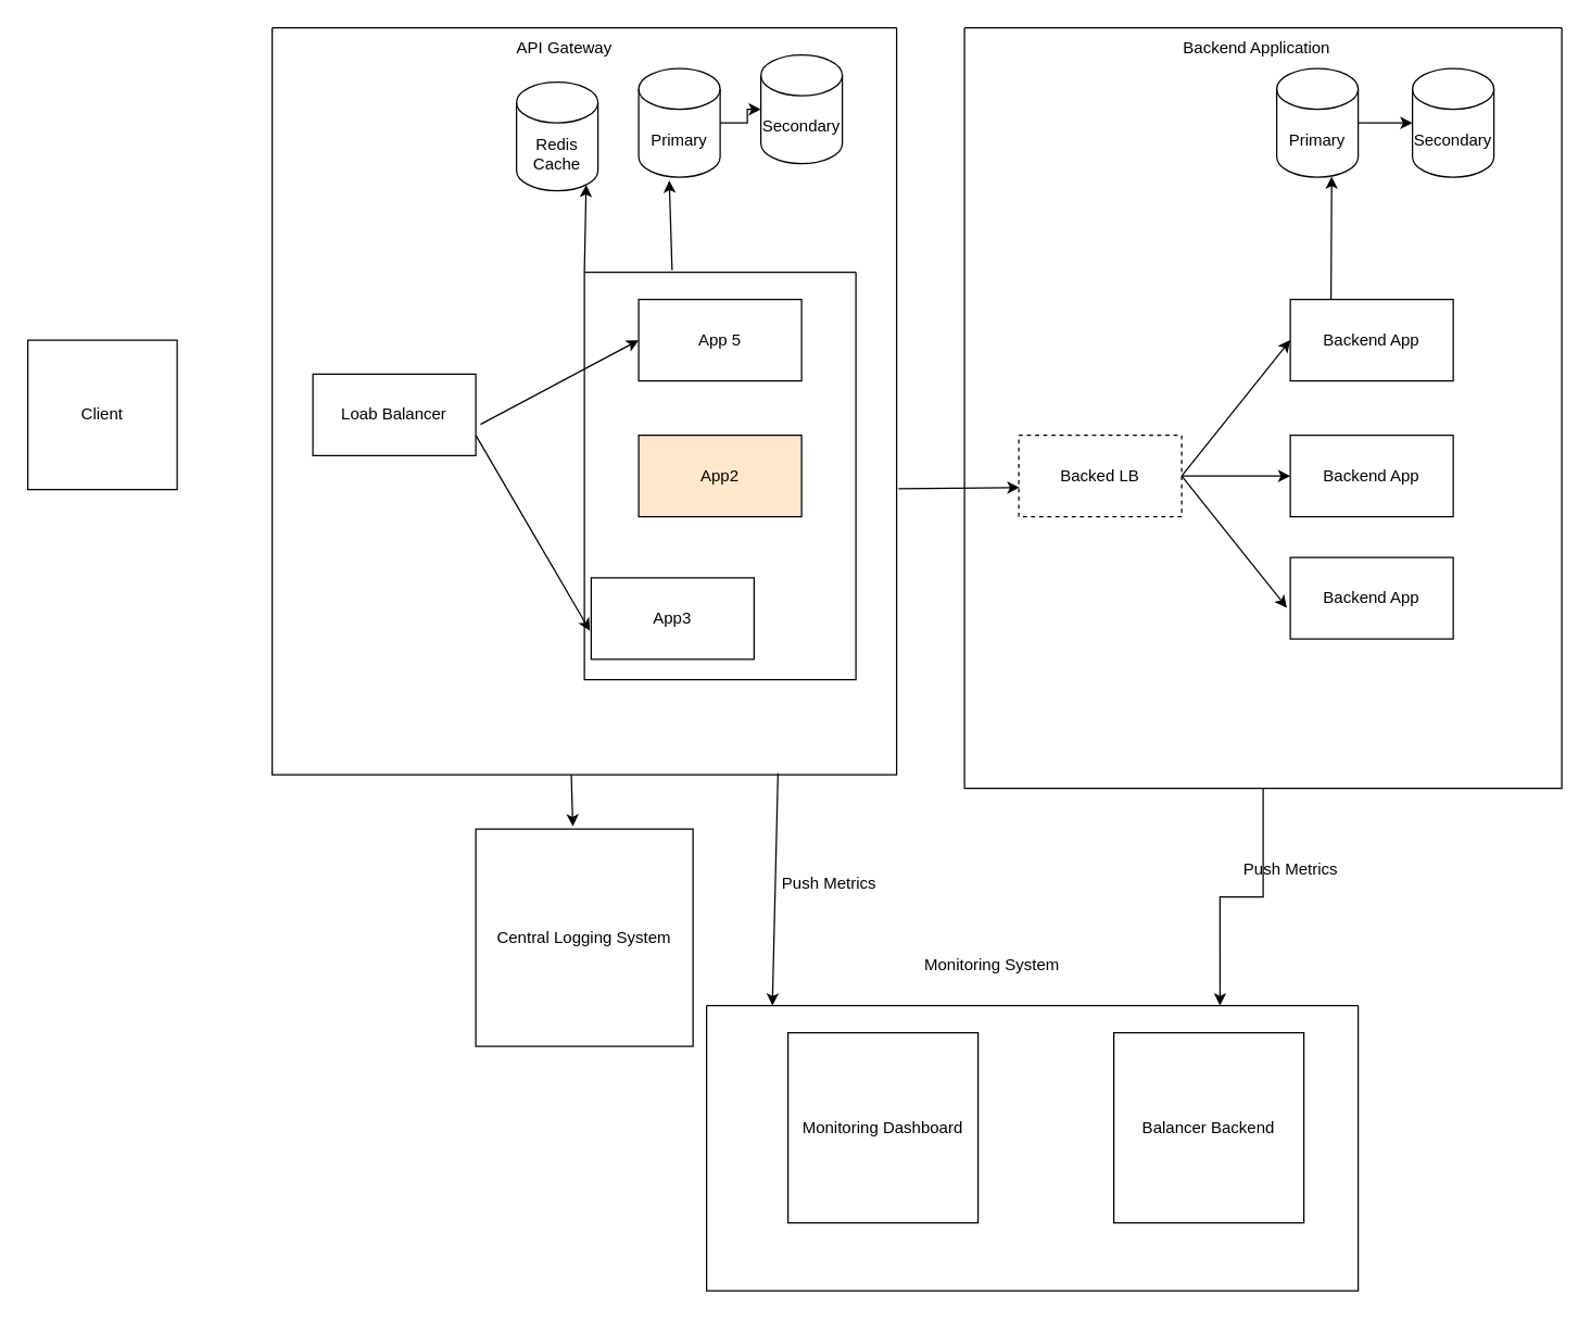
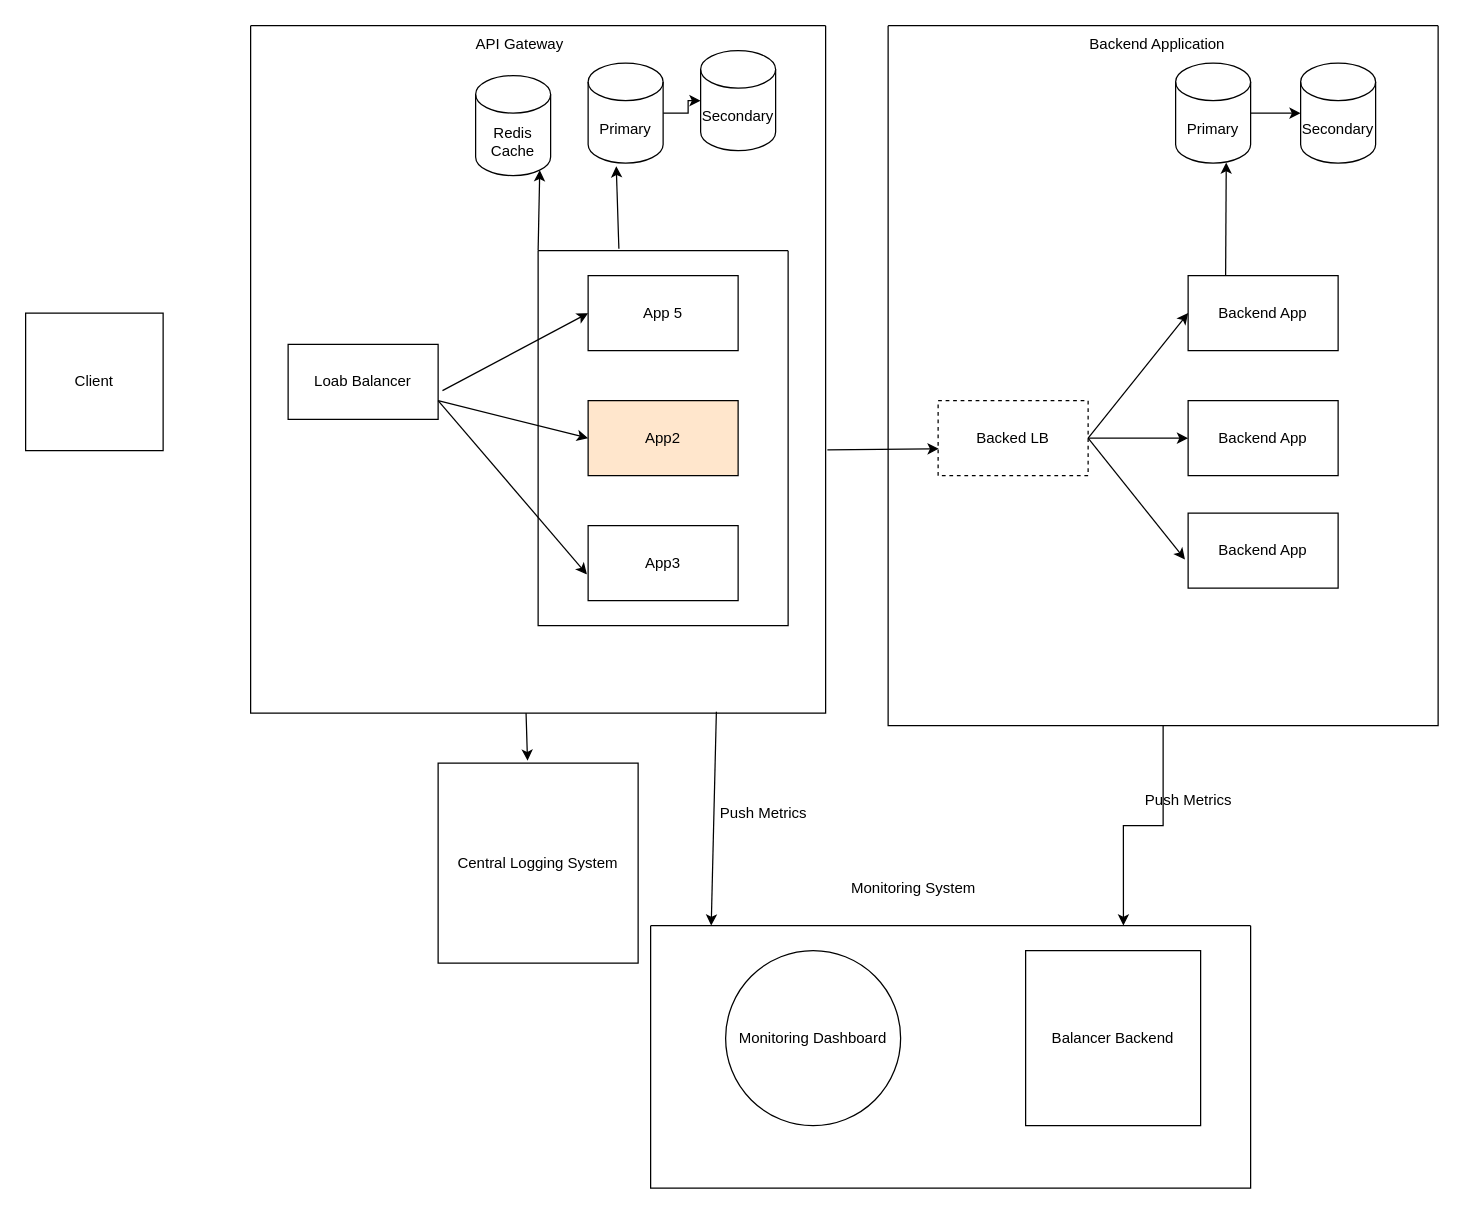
+ <mxCell id="8" value="" style="endArrow=classic;html=1;rounded=0;exitX=1;exitY=0.75;exitDx=0;exitDy=0;entryX=0;entryY=0.5;entryDx=0;entryDy=0;" parent="1" source="3" target="7" edge="1"><mxGeometry width="50" height="50" relative="1" as="geometry"><mxPoint x="380" y="390" as="sourcePoint" /><mxPoint x="430" y="340" as="targetPoint" /></mxGeometry></mxCell>
- <mxCell id="6" value="App3" style="rounded=0;whiteSpace=wrap;html=1;" parent="1" vertex="1"><mxGeometry x="435" y="425" width="120" height="60" as="geometry" /></mxCell>
+ <mxCell id="6" value="App3" style="rounded=0;whiteSpace=wrap;html=1;" parent="1" vertex="1"><mxGeometry x="470" y="420" width="120" height="60" as="geometry" /></mxCell>
- <mxCell id="37" value="Monitoring Dashboard" style="whiteSpace=wrap;html=1;aspect=fixed;" parent="1" vertex="1"><mxGeometry x="580" y="760" width="140" height="140" as="geometry" /></mxCell>
+ <mxCell id="37" value="Monitoring Dashboard" style="ellipse;whiteSpace=wrap;html=1;aspect=fixed;" parent="1" vertex="1"><mxGeometry x="580" y="760" width="140" height="140" as="geometry" /></mxCell>
